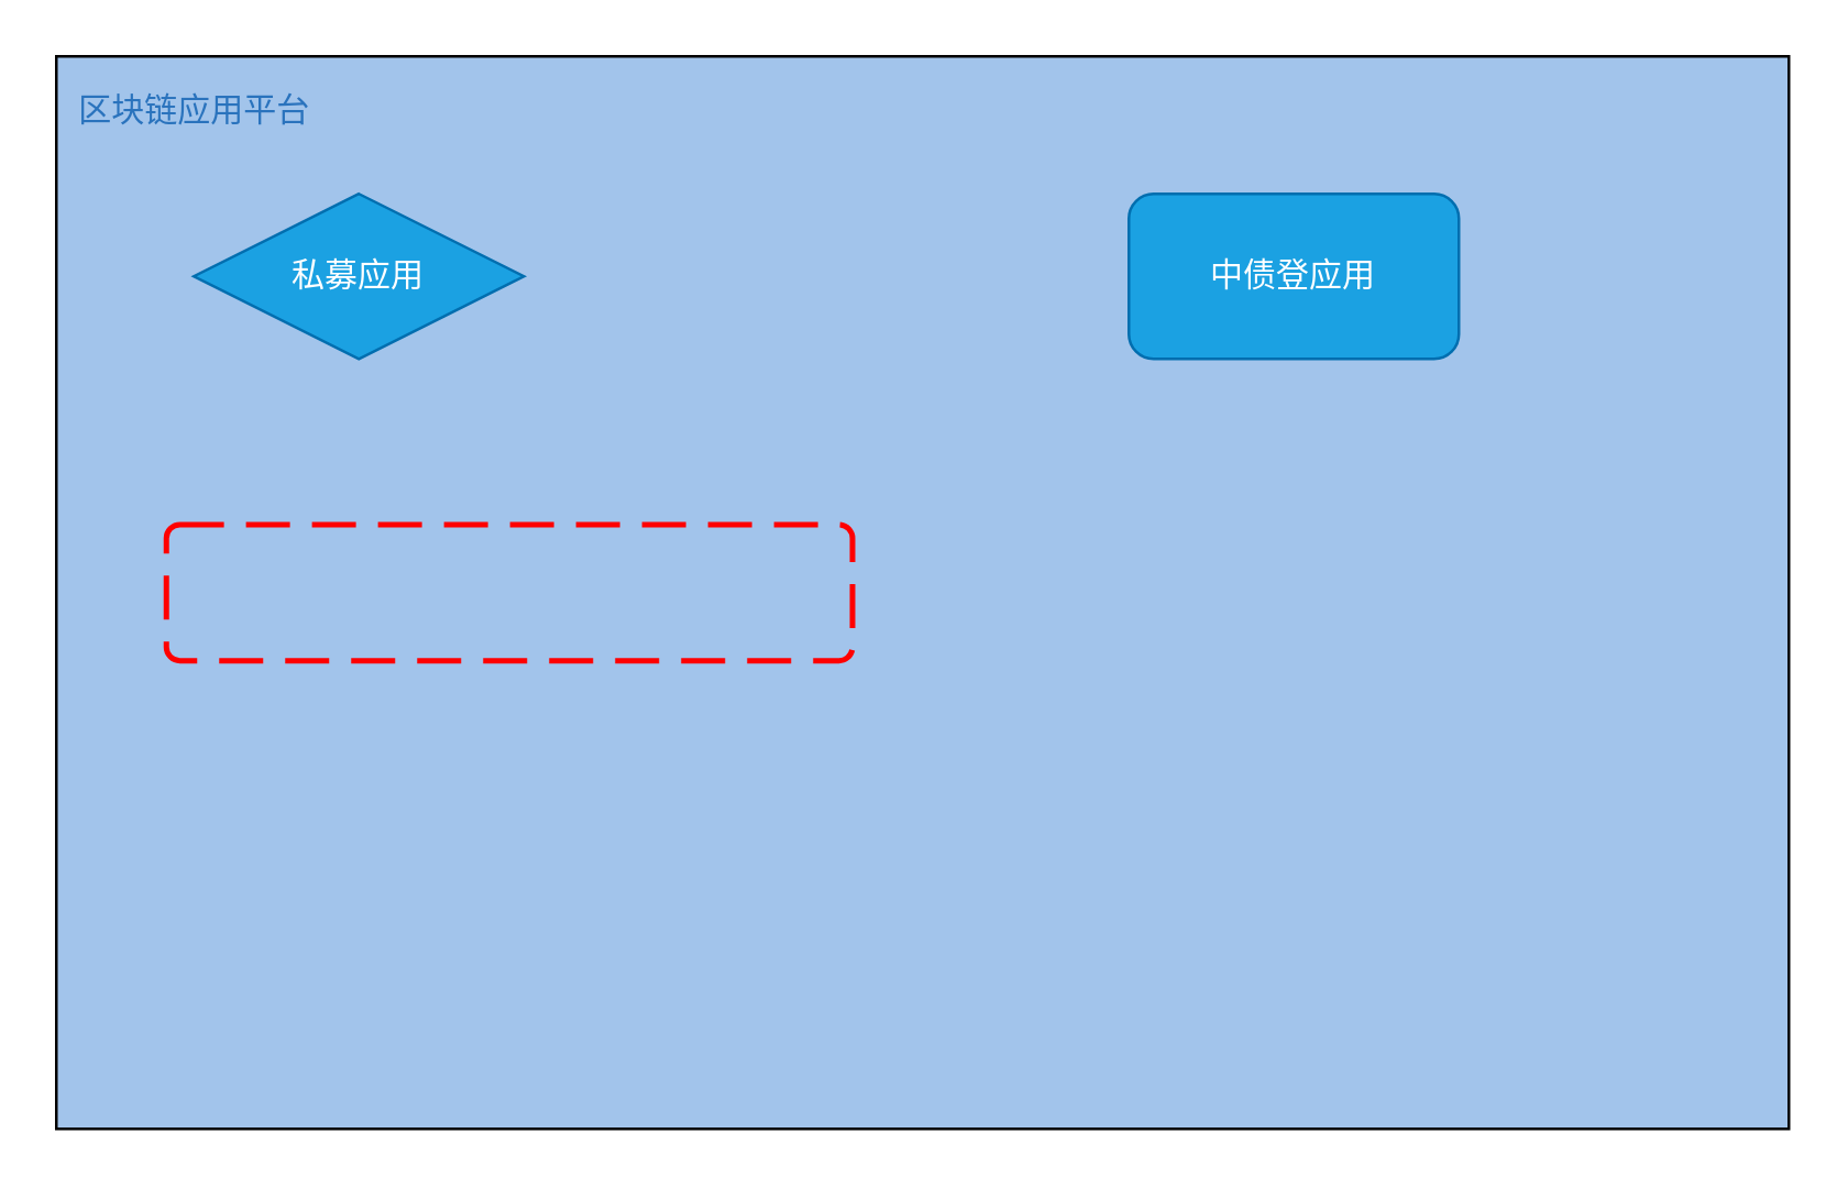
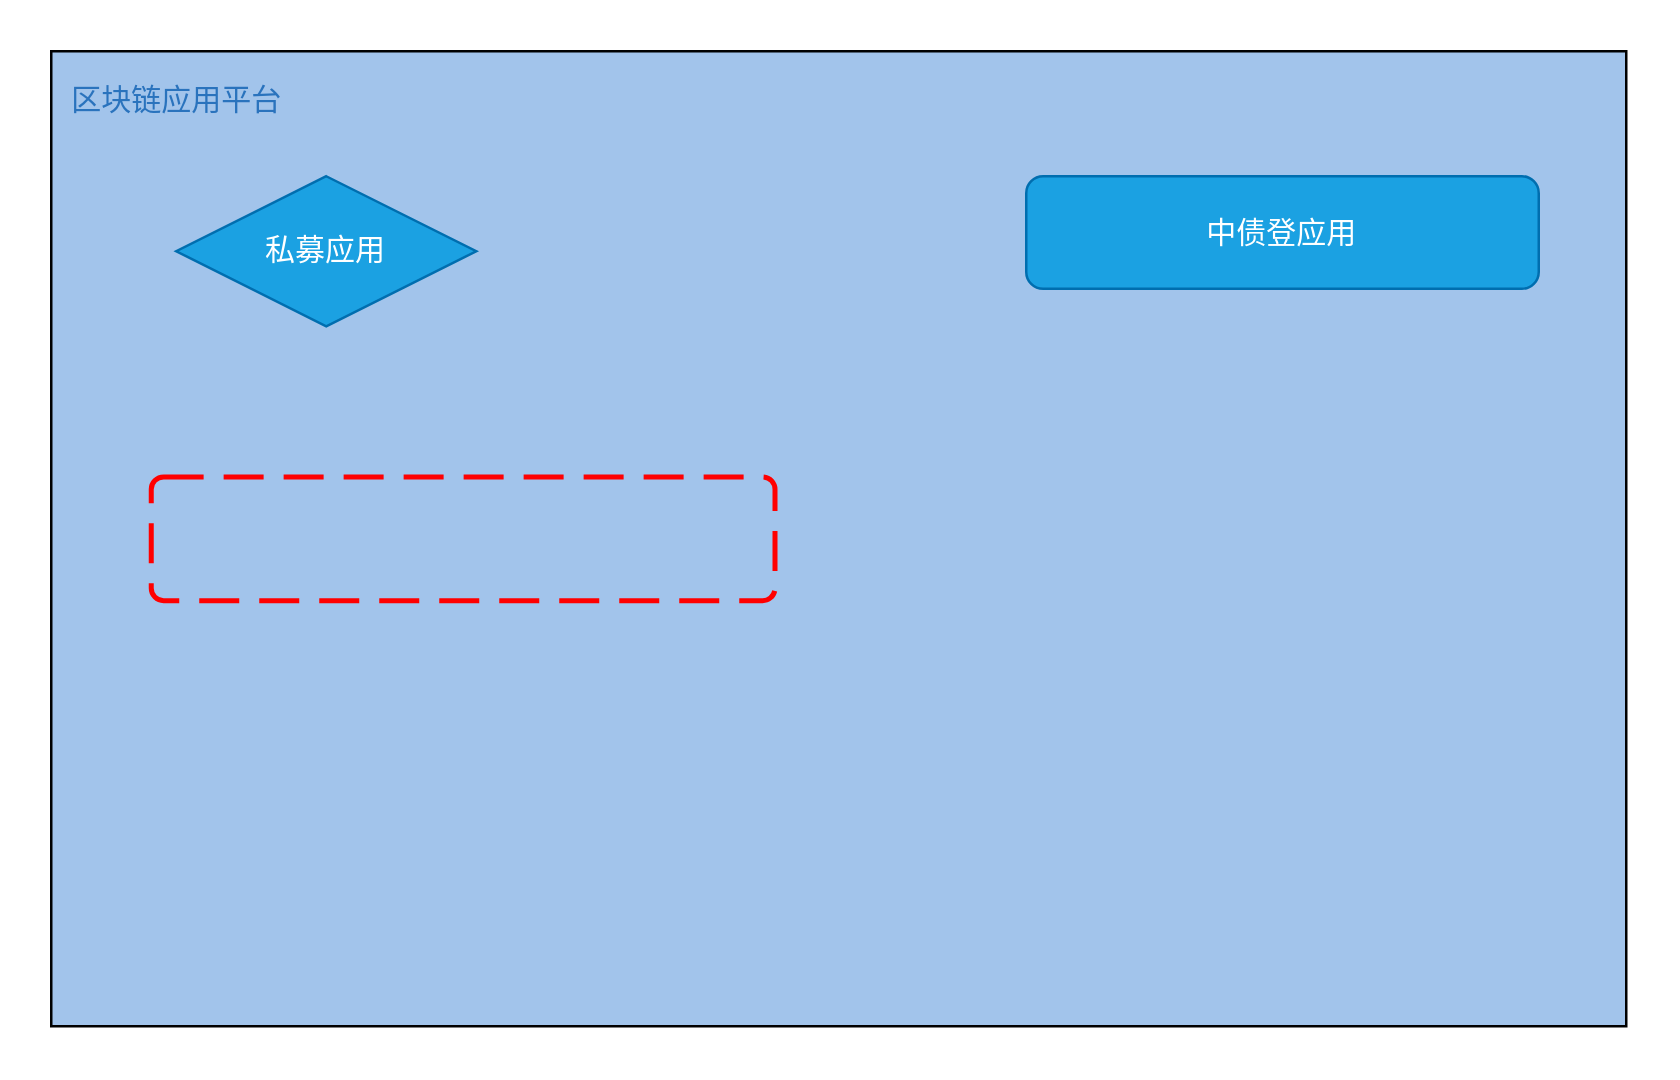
- <mxCell id="5" value="中债登应用" style="rounded=1;whiteSpace=wrap;html=1;fillColor=#1ba1e2;fontColor=#ffffff;strokeColor=#006EAF;" vertex="1" parent="1"><mxGeometry x="410" y="70" width="120" height="60" as="geometry" /></mxCell>
+ <mxCell id="5" value="中债登应用" style="rounded=1;whiteSpace=wrap;html=1;fillColor=#1ba1e2;fontColor=#ffffff;strokeColor=#006EAF;" vertex="1" parent="1"><mxGeometry x="410" y="70" width="205" height="45" as="geometry" /></mxCell>
